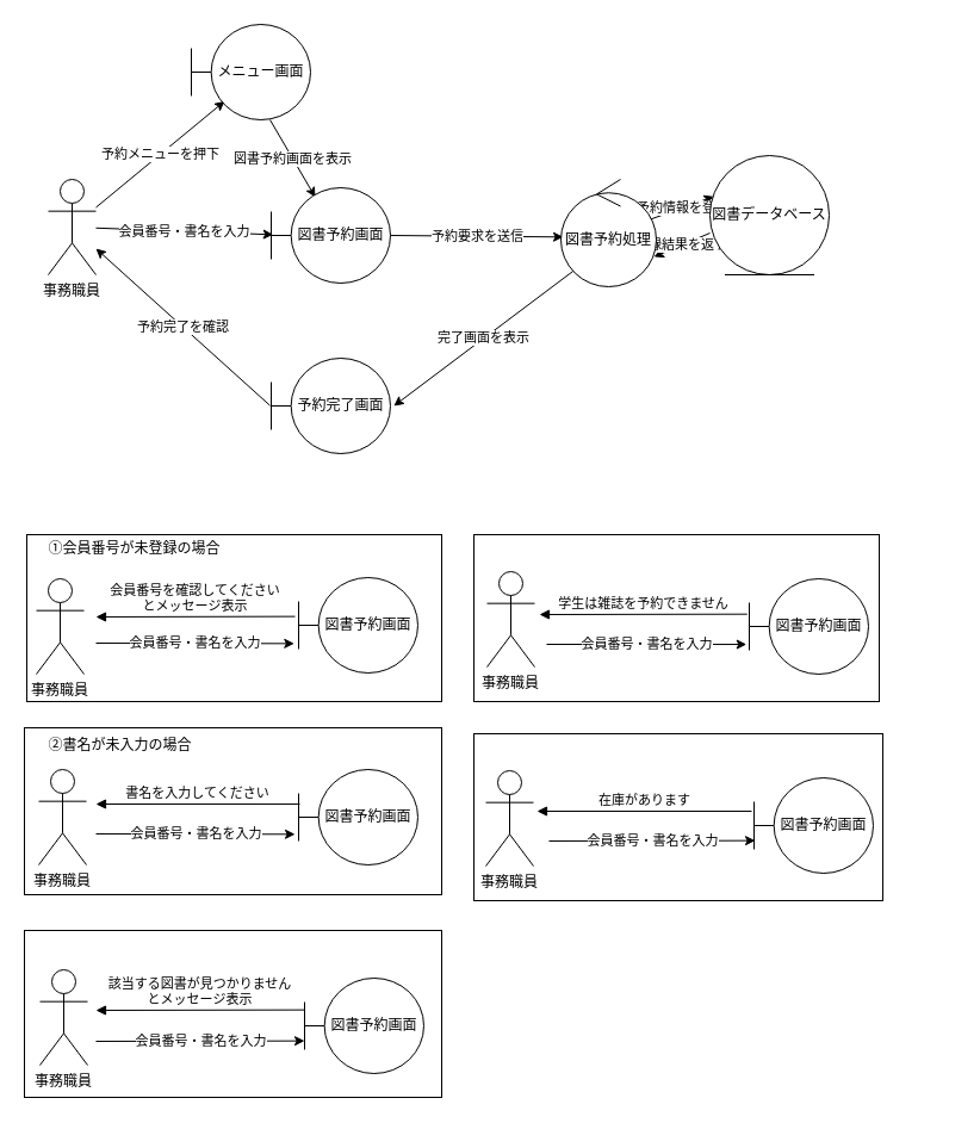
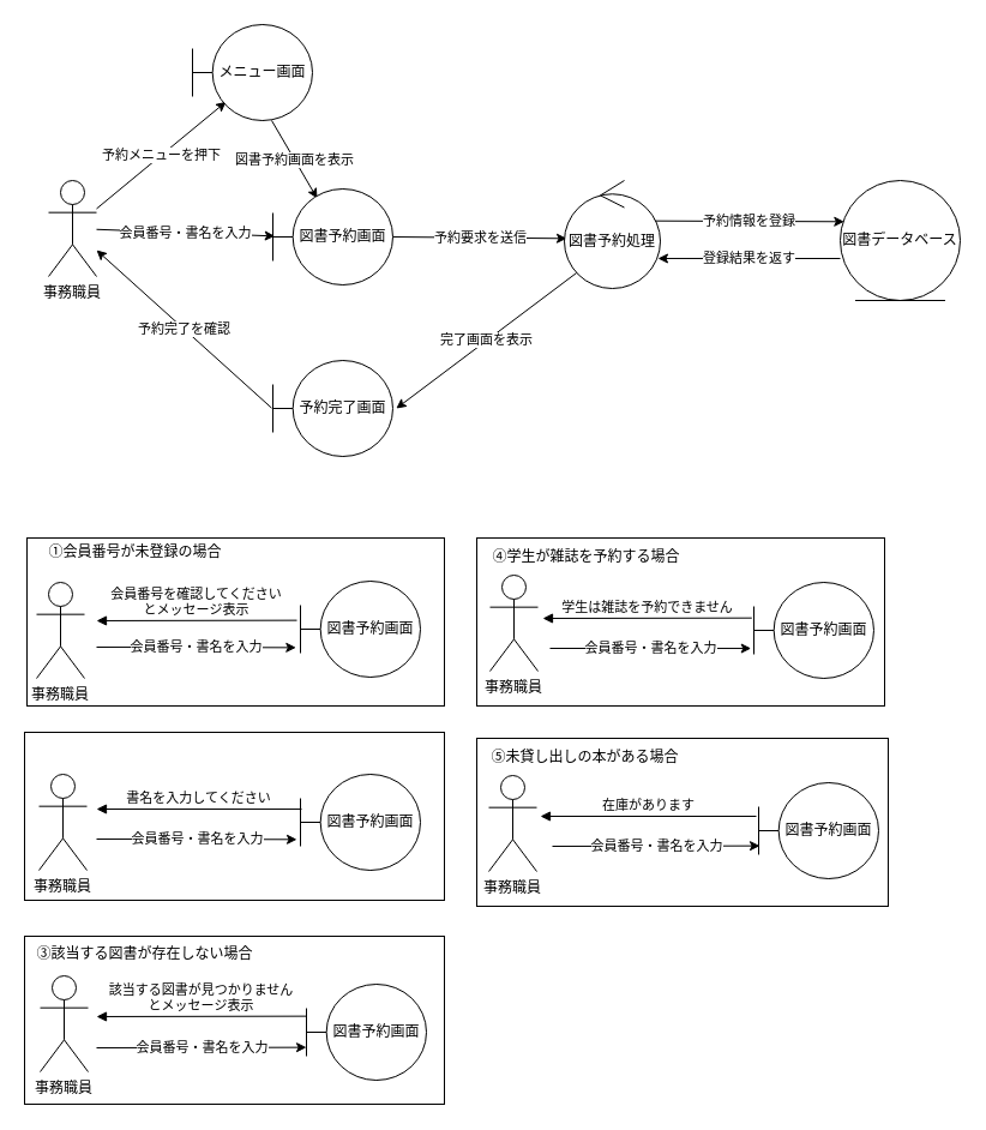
- <mxCell id="15" value="図書データベース" style="ellipse;shape=umlEntity;whiteSpace=wrap;html=1;" parent="1" vertex="1"><mxGeometry x="595" y="130" width="100" height="100" as="geometry" /></mxCell>
+ <mxCell id="15" value="図書データベース" style="ellipse;shape=umlEntity;whiteSpace=wrap;html=1;" parent="1" vertex="1"><mxGeometry x="700" y="150" width="100" height="100" as="geometry" /></mxCell>
+ <mxCell id="30" value="④学生が雑誌を予約する場合" style="text;html=1;align=center;verticalAlign=middle;resizable=0;points=[];autosize=1;strokeColor=none;fillColor=none;" vertex="1" parent="1"><mxGeometry x="398" y="449" width="180" height="30" as="geometry" /></mxCell>
- <mxCell id="22" value="②書名が未入力の場合" style="text;html=1;align=center;verticalAlign=middle;resizable=0;points=[];autosize=1;strokeColor=none;fillColor=none;" vertex="1" parent="1"><mxGeometry x="30" y="610" width="140" height="30" as="geometry" /></mxCell>
+ <mxCell id="34" value="⑤未貸し出しの本がある場合" style="text;html=1;align=center;verticalAlign=middle;resizable=0;points=[];autosize=1;strokeColor=none;fillColor=none;" vertex="1" parent="1"><mxGeometry x="397" y="616" width="180" height="30" as="geometry" /></mxCell>
+ <mxCell id="26" value="③該当する図書が存在しない場合" style="text;html=1;align=center;verticalAlign=middle;resizable=0;points=[];autosize=1;strokeColor=none;fillColor=none;" vertex="1" parent="1"><mxGeometry x="20" y="780" width="200" height="30" as="geometry" /></mxCell>
